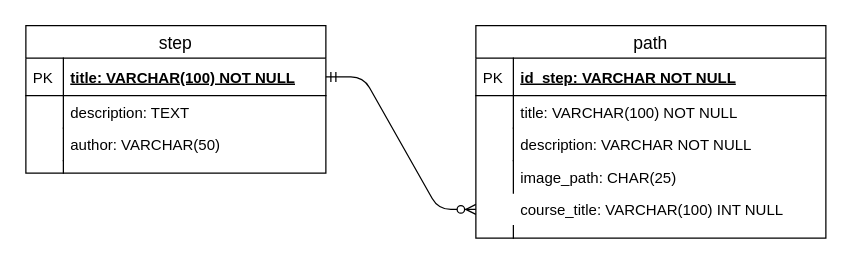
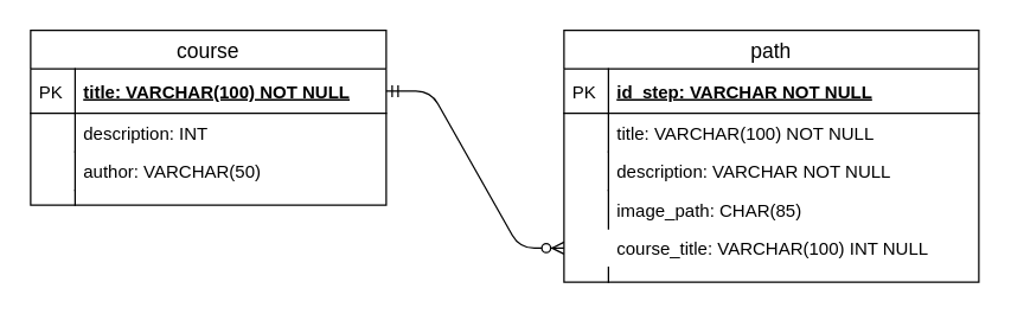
- <mxCell id="2" value="step" style="swimlane;fontStyle=0;childLayout=stackLayout;horizontal=1;startSize=26;horizontalStack=0;resizeParent=1;resizeParentMax=0;resizeLast=0;collapsible=1;marginBottom=0;align=center;fontSize=14;" vertex="1" parent="1"><mxGeometry x="20" y="20" width="240" height="118" as="geometry" /></mxCell>
+ <mxCell id="2" value="course" style="swimlane;fontStyle=0;childLayout=stackLayout;horizontal=1;startSize=26;horizontalStack=0;resizeParent=1;resizeParentMax=0;resizeLast=0;collapsible=1;marginBottom=0;align=center;fontSize=14;" vertex="1" parent="1"><mxGeometry x="20" y="20" width="240" height="118" as="geometry" /></mxCell>
- <mxCell id="5" value="description: TEXT" style="shape=partialRectangle;top=0;left=0;right=0;bottom=0;align=left;verticalAlign=top;fillColor=none;spacingLeft=34;spacingRight=4;overflow=hidden;rotatable=0;points=[[0,0.5],[1,0.5]];portConstraint=eastwest;dropTarget=0;fontSize=12;" vertex="1" parent="2"><mxGeometry y="56" width="240" height="26" as="geometry" /></mxCell>
+ <mxCell id="5" value="description: INT" style="shape=partialRectangle;top=0;left=0;right=0;bottom=0;align=left;verticalAlign=top;fillColor=none;spacingLeft=34;spacingRight=4;overflow=hidden;rotatable=0;points=[[0,0.5],[1,0.5]];portConstraint=eastwest;dropTarget=0;fontSize=12;" vertex="1" parent="2"><mxGeometry y="56" width="240" height="26" as="geometry" /></mxCell>
- <mxCell id="18" value="image_path: CHAR(25)" style="shape=partialRectangle;top=0;left=0;right=0;bottom=0;align=left;verticalAlign=top;fillColor=none;spacingLeft=34;spacingRight=4;overflow=hidden;rotatable=0;points=[[0,0.5],[1,0.5]];portConstraint=eastwest;dropTarget=0;fontSize=12;" vertex="1" parent="11"><mxGeometry y="108" width="280" height="26" as="geometry" /></mxCell>
+ <mxCell id="18" value="image_path: CHAR(85)" style="shape=partialRectangle;top=0;left=0;right=0;bottom=0;align=left;verticalAlign=top;fillColor=none;spacingLeft=34;spacingRight=4;overflow=hidden;rotatable=0;points=[[0,0.5],[1,0.5]];portConstraint=eastwest;dropTarget=0;fontSize=12;" vertex="1" parent="11"><mxGeometry y="108" width="280" height="26" as="geometry" /></mxCell>
